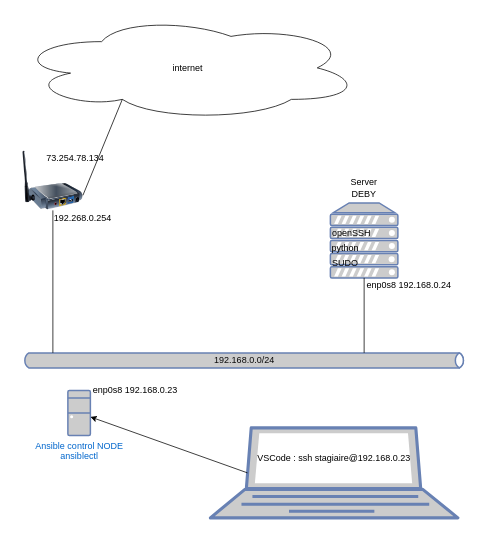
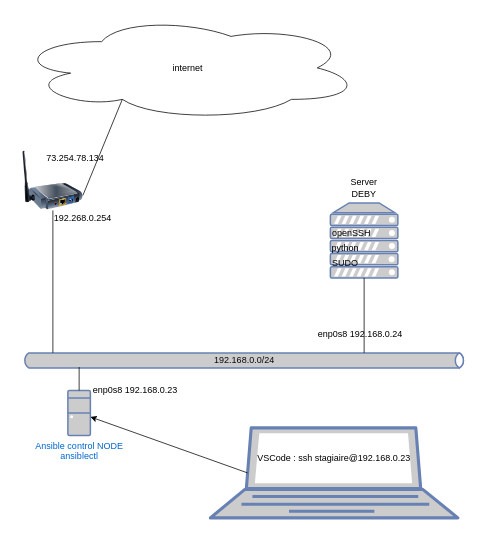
- <mxCell id="7" value="enp0s8 192.168.0.24" style="text;html=1;strokeColor=none;fillColor=none;align=center;verticalAlign=middle;whiteSpace=wrap;rounded=0;" vertex="1" parent="1"><mxGeometry x="460" y="370" width="170" height="20" as="geometry" /></mxCell>
+ <mxCell id="7" value="enp0s8 192.168.0.24" style="text;html=1;strokeColor=none;fillColor=none;align=center;verticalAlign=middle;whiteSpace=wrap;rounded=0;" vertex="1" parent="1"><mxGeometry x="395" y="435" width="170" height="20" as="geometry" /></mxCell>
+ <mxCell id="8" value="" style="endArrow=none;html=1;exitX=0.5;exitY=0;exitDx=0;exitDy=0;exitPerimeter=0;" edge="1" parent="1" source="4" target="2"><mxGeometry width="50" height="50" relative="1" as="geometry"><mxPoint x="270" y="450" as="sourcePoint" /><mxPoint x="320" y="400" as="targetPoint" /></mxGeometry></mxCell>
